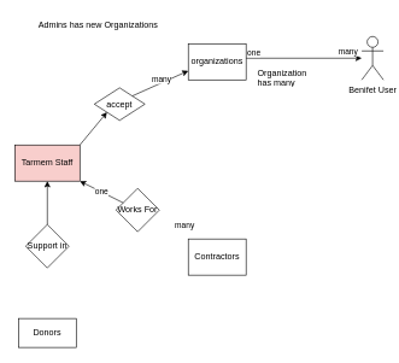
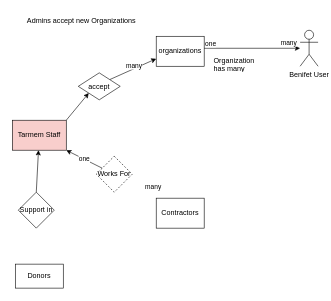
- <mxCell id="21" value="Admins has new Organizations" style="text;html=1;align=center;verticalAlign=middle;resizable=0;points=[];autosize=1;strokeColor=none;fillColor=none;" vertex="1" parent="1"><mxGeometry x="35" y="20" width="200" height="30" as="geometry" /></mxCell>
+ <mxCell id="21" value="Admins accept new Organizations" style="text;html=1;align=center;verticalAlign=middle;resizable=0;points=[];autosize=1;strokeColor=none;fillColor=none;" vertex="1" parent="1"><mxGeometry x="35" y="20" width="200" height="30" as="geometry" /></mxCell>
- <mxCell id="11" value="Works For" style="rhombus;whiteSpace=wrap;html=1;" vertex="1" parent="1"><mxGeometry x="160" y="260" width="60" height="60" as="geometry" /></mxCell>
+ <mxCell id="11" value="Works For" style="rhombus;whiteSpace=wrap;html=1;dashed=1;" vertex="1" parent="1"><mxGeometry x="160" y="260" width="60" height="60" as="geometry" /></mxCell>
- <mxCell id="20" value="Support in" style="rhombus;whiteSpace=wrap;html=1;" vertex="1" parent="1"><mxGeometry x="35" y="310" width="60" height="60" as="geometry" /></mxCell>
+ <mxCell id="20" value="Support in" style="rhombus;whiteSpace=wrap;html=1;" vertex="1" parent="1"><mxGeometry x="30" y="320" width="60" height="60" as="geometry" /></mxCell>
